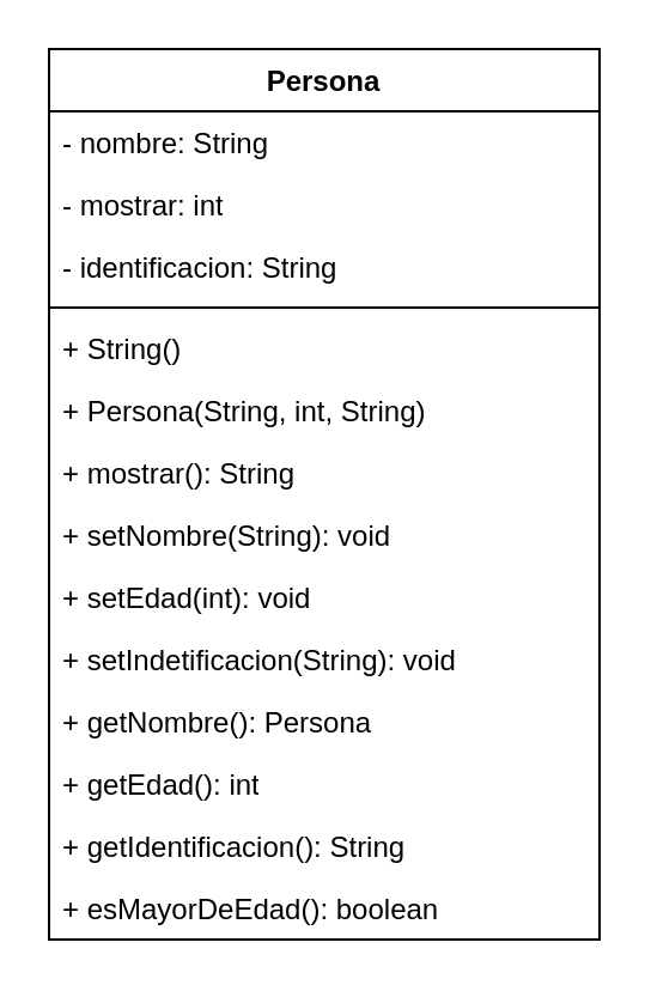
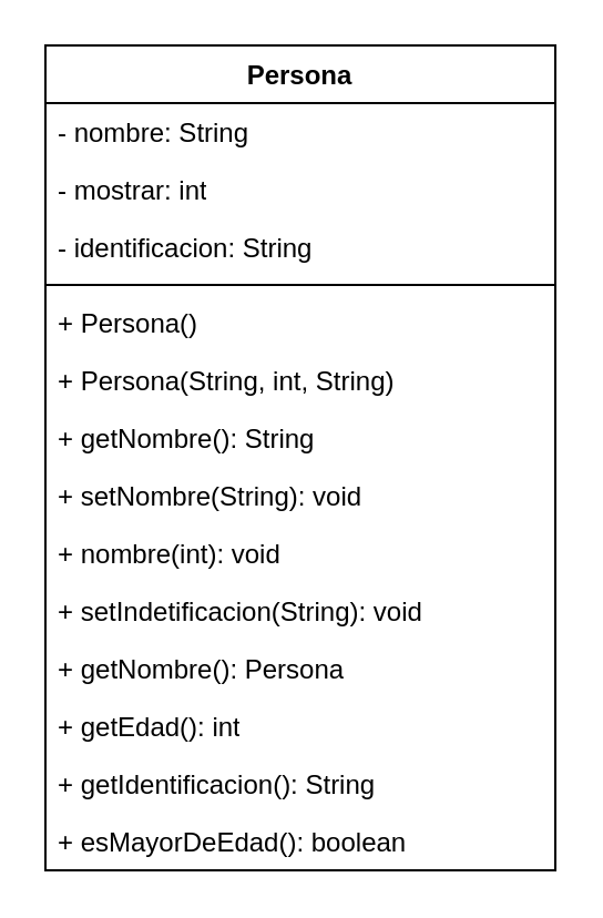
- <mxCell id="7" value="+ String()&lt;br&gt;" style="text;strokeColor=none;fillColor=none;align=left;verticalAlign=top;spacingLeft=4;spacingRight=4;overflow=hidden;rotatable=0;points=[[0,0.5],[1,0.5]];portConstraint=eastwest;whiteSpace=wrap;html=1;" parent="2" vertex="1"><mxGeometry y="112" width="230" height="26" as="geometry" /></mxCell>
+ <mxCell id="7" value="+ Persona()&lt;br&gt;" style="text;strokeColor=none;fillColor=none;align=left;verticalAlign=top;spacingLeft=4;spacingRight=4;overflow=hidden;rotatable=0;points=[[0,0.5],[1,0.5]];portConstraint=eastwest;whiteSpace=wrap;html=1;" parent="2" vertex="1"><mxGeometry y="112" width="230" height="26" as="geometry" /></mxCell>
- <mxCell id="9" value="+ mostrar(): String" style="text;strokeColor=none;fillColor=none;align=left;verticalAlign=top;spacingLeft=4;spacingRight=4;overflow=hidden;rotatable=0;points=[[0,0.5],[1,0.5]];portConstraint=eastwest;whiteSpace=wrap;html=1;" parent="2" vertex="1"><mxGeometry y="164" width="230" height="26" as="geometry" /></mxCell>
+ <mxCell id="9" value="+ getNombre(): String" style="text;strokeColor=none;fillColor=none;align=left;verticalAlign=top;spacingLeft=4;spacingRight=4;overflow=hidden;rotatable=0;points=[[0,0.5],[1,0.5]];portConstraint=eastwest;whiteSpace=wrap;html=1;" parent="2" vertex="1"><mxGeometry y="164" width="230" height="26" as="geometry" /></mxCell>
- <mxCell id="11" value="+ setEdad(int): void" style="text;strokeColor=none;fillColor=none;align=left;verticalAlign=top;spacingLeft=4;spacingRight=4;overflow=hidden;rotatable=0;points=[[0,0.5],[1,0.5]];portConstraint=eastwest;whiteSpace=wrap;html=1;" parent="2" vertex="1"><mxGeometry y="216" width="230" height="26" as="geometry" /></mxCell>
+ <mxCell id="11" value="+ nombre(int): void" style="text;strokeColor=none;fillColor=none;align=left;verticalAlign=top;spacingLeft=4;spacingRight=4;overflow=hidden;rotatable=0;points=[[0,0.5],[1,0.5]];portConstraint=eastwest;whiteSpace=wrap;html=1;" parent="2" vertex="1"><mxGeometry y="216" width="230" height="26" as="geometry" /></mxCell>
